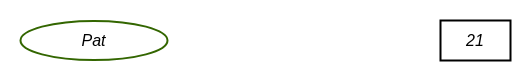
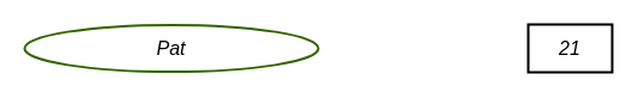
- <mxCell id="2" value="&lt;i&gt;&lt;font color=&quot;#000000&quot;&gt;Pat&lt;/font&gt;&lt;/i&gt;" style="ellipse;whiteSpace=wrap;html=1;fontSize=16;fillColor=none;strokeWidth=2;strokeColor=#336600;" parent="1" vertex="1"><mxGeometry x="20" y="20.39" width="147" height="39.22" as="geometry" /></mxCell>
+ <mxCell id="2" value="&lt;i&gt;&lt;font color=&quot;#000000&quot;&gt;Pat&lt;/font&gt;&lt;/i&gt;" style="ellipse;whiteSpace=wrap;html=1;fontSize=16;fillColor=none;strokeWidth=2;strokeColor=#336600;" parent="1" vertex="1"><mxGeometry x="20" y="20.39" width="245" height="39.22" as="geometry" /></mxCell>
